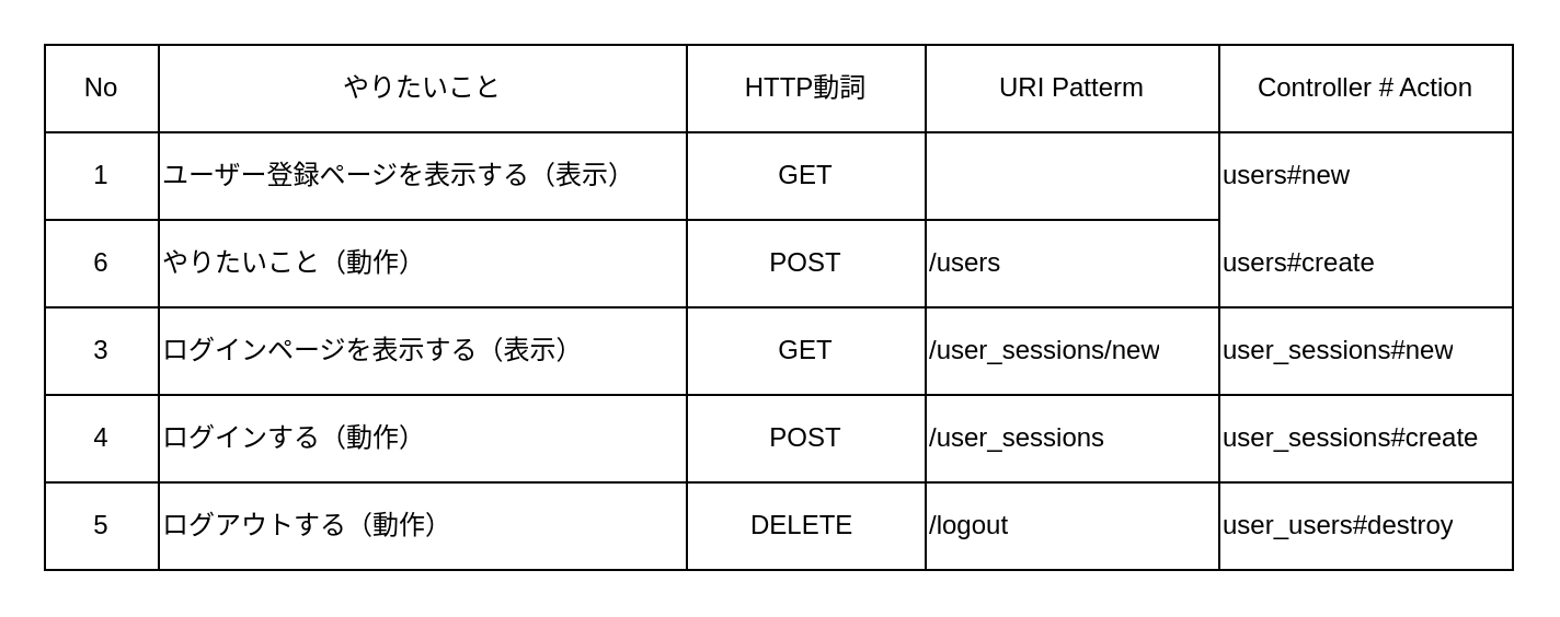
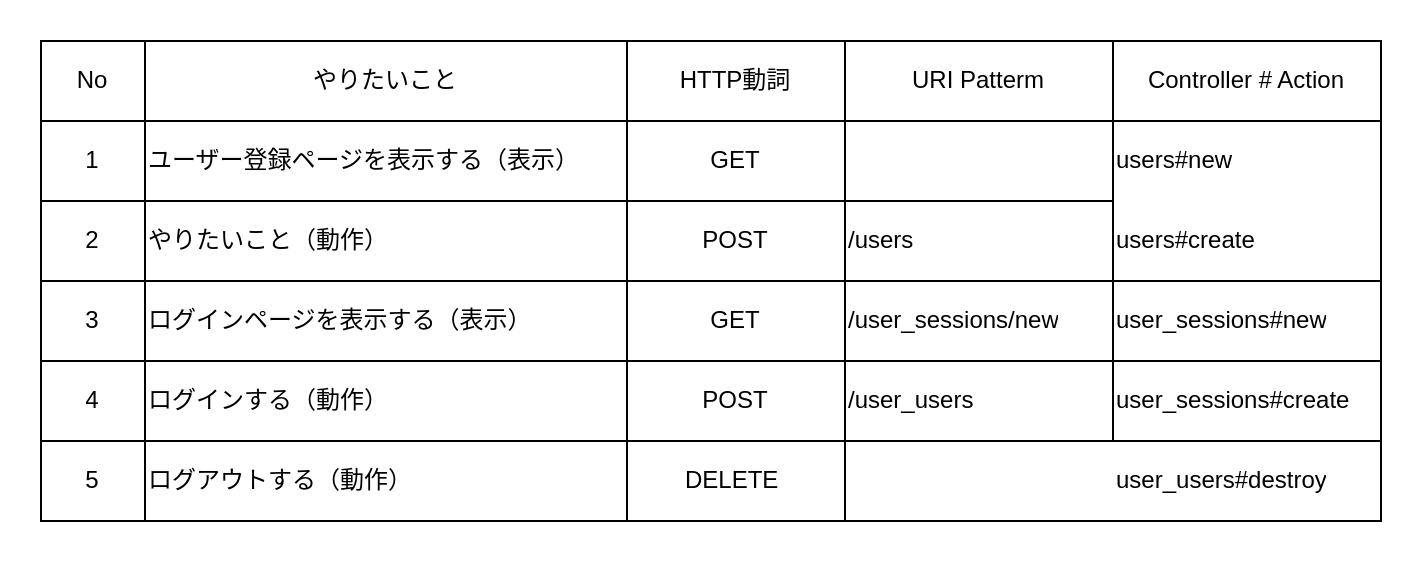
- <mxCell id="15" value="6" style="shape=partialRectangle;html=1;whiteSpace=wrap;connectable=0;overflow=hidden;fillColor=none;top=0;left=0;bottom=0;right=0;" vertex="1" parent="14"><mxGeometry width="52" height="40" as="geometry" /></mxCell>
+ <mxCell id="15" value="2" style="shape=partialRectangle;html=1;whiteSpace=wrap;connectable=0;overflow=hidden;fillColor=none;top=0;left=0;bottom=0;right=0;" vertex="1" parent="14"><mxGeometry width="52" height="40" as="geometry" /></mxCell>
- <mxCell id="30" value="/user_sessions" style="shape=partialRectangle;html=1;whiteSpace=wrap;connectable=0;overflow=hidden;fillColor=none;top=0;left=0;bottom=0;right=0;align=left;" vertex="1" parent="26"><mxGeometry x="402" width="134" height="40" as="geometry" /></mxCell>
+ <mxCell id="30" value="/user_users" style="shape=partialRectangle;html=1;whiteSpace=wrap;connectable=0;overflow=hidden;fillColor=none;top=0;left=0;bottom=0;right=0;align=left;" vertex="1" parent="26"><mxGeometry x="402" width="134" height="40" as="geometry" /></mxCell>
- <mxCell id="36" value="/logout" style="shape=partialRectangle;html=1;whiteSpace=wrap;connectable=0;overflow=hidden;fillColor=none;top=0;left=0;bottom=0;right=0;align=left;" vertex="1" parent="32"><mxGeometry x="402" width="134" height="40" as="geometry" /></mxCell>
